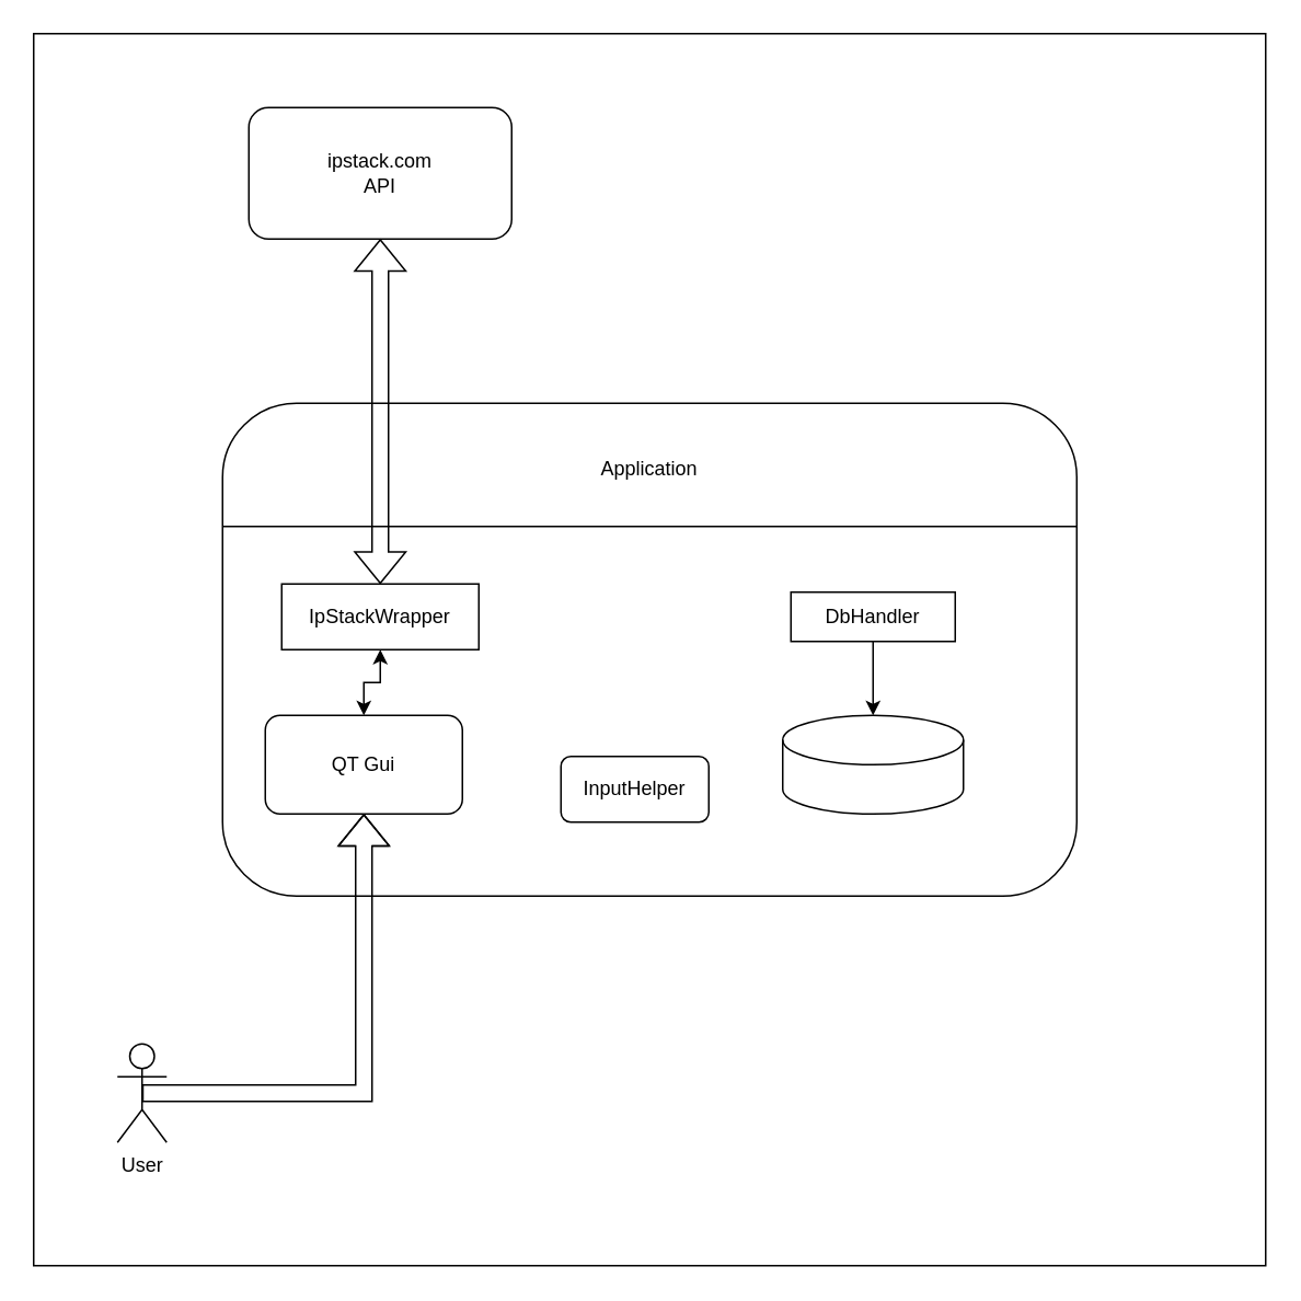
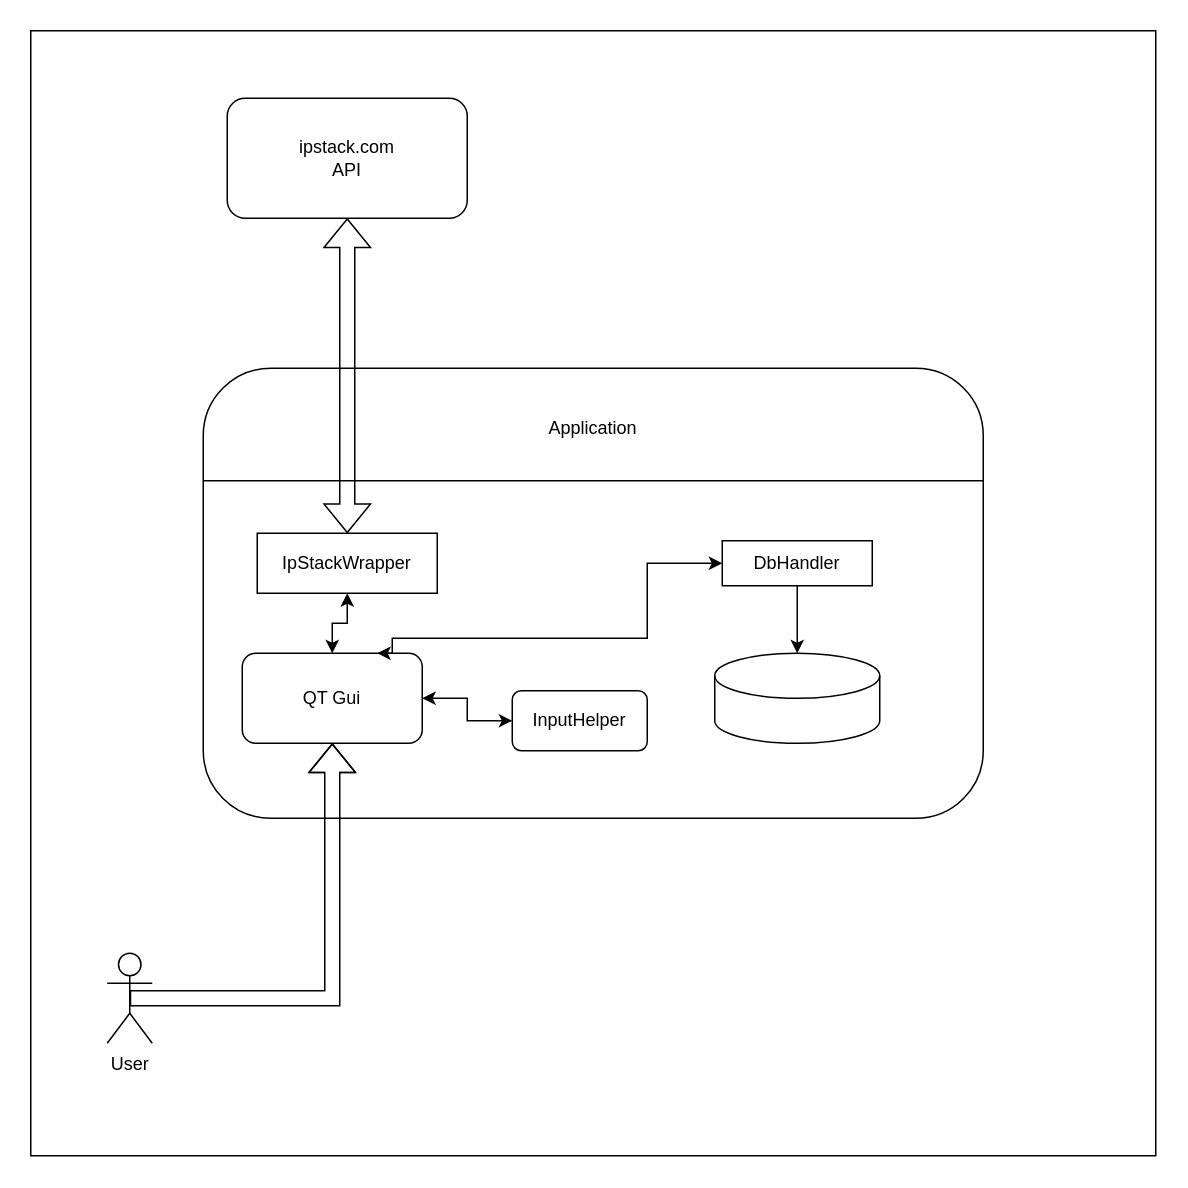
+ <mxCell id="12" style="edgeStyle=orthogonalEdgeStyle;rounded=0;orthogonalLoop=1;jettySize=auto;html=1;entryX=0.75;entryY=0;entryDx=0;entryDy=0;startArrow=classic;startFill=1;" edge="1" parent="1" source="13" target="10"><mxGeometry relative="1" as="geometry"><Array as="points"><mxPoint x="431" y="375" /><mxPoint x="431" y="425" /><mxPoint x="261" y="425" /></Array></mxGeometry></mxCell>
+ <mxCell id="9" style="edgeStyle=orthogonalEdgeStyle;rounded=0;orthogonalLoop=1;jettySize=auto;html=1;entryX=0;entryY=0.5;entryDx=0;entryDy=0;startArrow=classic;startFill=1;" edge="1" parent="1" source="10" target="18"><mxGeometry relative="1" as="geometry" /></mxCell>
